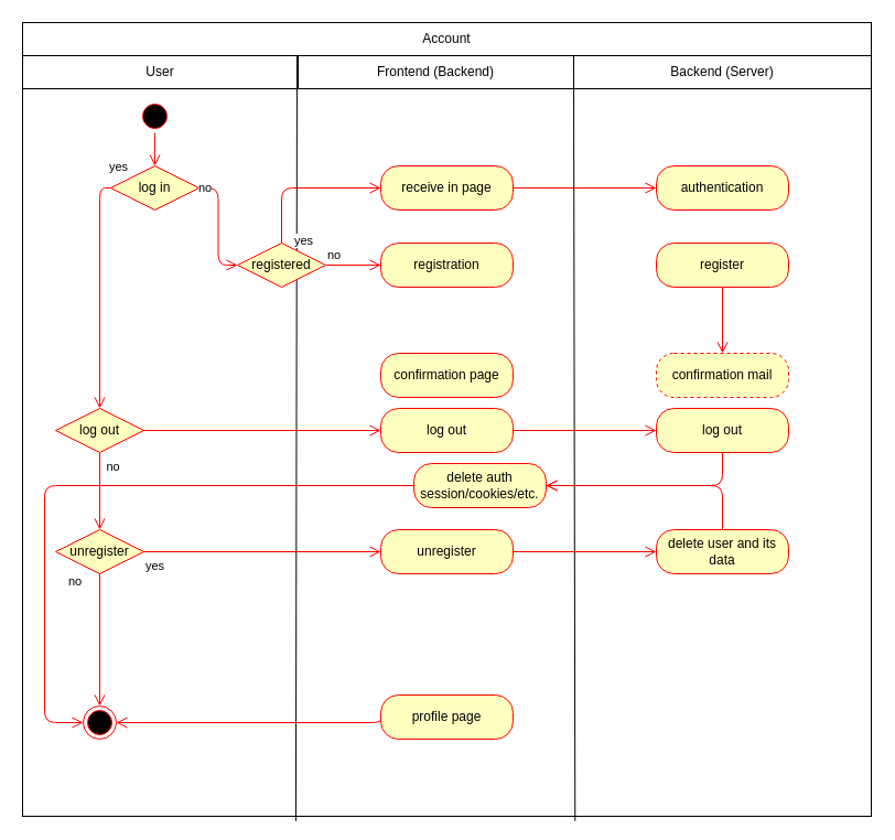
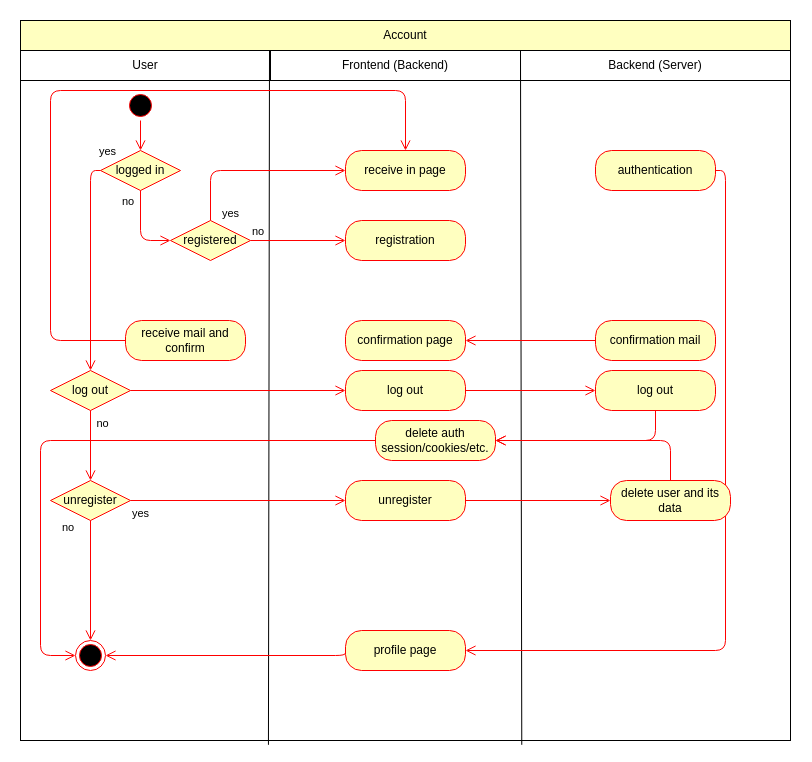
- <mxCell id="3" value="Account" style="rounded=0;whiteSpace=wrap;html=1;" vertex="1" parent="1"><mxGeometry x="20" y="20" width="770" height="30" as="geometry" /></mxCell>
+ <mxCell id="3" value="Account" style="rounded=0;whiteSpace=wrap;html=1;fillColor=#ffffc0;" vertex="1" parent="1"><mxGeometry x="20" y="20" width="770" height="30" as="geometry" /></mxCell>
+ <mxCell id="29" value="" style="edgeStyle=orthogonalEdgeStyle;html=1;verticalAlign=bottom;endArrow=open;endSize=8;strokeColor=#ff0000;entryX=0.5;entryY=0;entryDx=0;entryDy=0;exitX=0;exitY=0.5;exitDx=0;exitDy=0;" edge="1" source="28" parent="1" target="11"><mxGeometry relative="1" as="geometry"><mxPoint x="180" y="420" as="targetPoint" /><Array as="points"><mxPoint x="50" y="340" /><mxPoint x="50" y="90" /><mxPoint x="405" y="90" /></Array></mxGeometry></mxCell>
- <mxCell id="13" value="log in" style="rhombus;whiteSpace=wrap;html=1;fillColor=#ffffc0;strokeColor=#ff0000;" vertex="1" parent="1"><mxGeometry x="100" y="150" width="80" height="40" as="geometry" /></mxCell>
+ <mxCell id="13" value="logged in" style="rhombus;whiteSpace=wrap;html=1;fillColor=#ffffc0;strokeColor=#ff0000;" vertex="1" parent="1"><mxGeometry x="100" y="150" width="80" height="40" as="geometry" /></mxCell>
- <mxCell id="12" value="" style="edgeStyle=orthogonalEdgeStyle;html=1;verticalAlign=bottom;endArrow=open;endSize=8;strokeColor=#ff0000;entryX=0;entryY=0.5;entryDx=0;entryDy=0;" edge="1" source="11" parent="1" target="16"><mxGeometry relative="1" as="geometry"><mxPoint x="145" y="280" as="targetPoint" /></mxGeometry></mxCell>
- <mxCell id="20" value="registered" style="rhombus;whiteSpace=wrap;html=1;fillColor=#ffffc0;strokeColor=#ff0000;" vertex="1" parent="1"><mxGeometry x="215" y="220" width="80" height="40" as="geometry" /></mxCell>
+ <mxCell id="20" value="registered" style="rhombus;whiteSpace=wrap;html=1;fillColor=#ffffc0;strokeColor=#ff0000;" vertex="1" parent="1"><mxGeometry x="170" y="220" width="80" height="40" as="geometry" /></mxCell>
- <mxCell id="23" value="register" style="rounded=1;whiteSpace=wrap;html=1;arcSize=40;fontColor=#000000;fillColor=#ffffc0;strokeColor=#ff0000;" vertex="1" parent="1"><mxGeometry x="595" y="220" width="120" height="40" as="geometry" /></mxCell>
- <mxCell id="24" value="" style="edgeStyle=orthogonalEdgeStyle;html=1;verticalAlign=bottom;endArrow=open;endSize=8;strokeColor=#ff0000;entryX=0.5;entryY=0;entryDx=0;entryDy=0;" edge="1" source="23" parent="1" target="25"><mxGeometry relative="1" as="geometry"><mxPoint x="655" y="320" as="targetPoint" /></mxGeometry></mxCell>
+ <mxCell id="28" value="receive mail and confirm" style="rounded=1;whiteSpace=wrap;html=1;arcSize=40;fontColor=#000000;fillColor=#ffffc0;strokeColor=#ff0000;" vertex="1" parent="1"><mxGeometry x="125" y="320" width="120" height="40" as="geometry" /></mxCell>
+ <mxCell id="26" value="" style="edgeStyle=orthogonalEdgeStyle;html=1;verticalAlign=bottom;endArrow=open;endSize=8;strokeColor=#ff0000;exitX=0;exitY=0.5;exitDx=0;exitDy=0;entryX=1;entryY=0.5;entryDx=0;entryDy=0;" edge="1" source="25" parent="1" target="27"><mxGeometry relative="1" as="geometry"><mxPoint x="655" y="420" as="targetPoint" /></mxGeometry></mxCell>
- <mxCell id="25" value="confirmation mail" style="rounded=1;whiteSpace=wrap;html=1;arcSize=40;fontColor=#000000;fillColor=#ffffc0;strokeColor=#ff0000;dashed=1;" vertex="1" parent="1"><mxGeometry x="595" y="320" width="120" height="40" as="geometry" /></mxCell>
+ <mxCell id="25" value="confirmation mail" style="rounded=1;whiteSpace=wrap;html=1;arcSize=40;fontColor=#000000;fillColor=#ffffc0;strokeColor=#ff0000;" vertex="1" parent="1"><mxGeometry x="595" y="320" width="120" height="40" as="geometry" /></mxCell>
- <mxCell id="46" value="delete user and its data" style="rounded=1;whiteSpace=wrap;html=1;arcSize=40;fontColor=#000000;fillColor=#ffffc0;strokeColor=#ff0000;" vertex="1" parent="1"><mxGeometry x="595" y="480" width="120" height="40" as="geometry" /></mxCell>
+ <mxCell id="46" value="delete user and its data" style="rounded=1;whiteSpace=wrap;html=1;arcSize=40;fontColor=#000000;fillColor=#ffffc0;strokeColor=#ff0000;" vertex="1" parent="1"><mxGeometry x="610" y="480" width="120" height="40" as="geometry" /></mxCell>
+ <mxCell id="17" value="" style="edgeStyle=orthogonalEdgeStyle;html=1;verticalAlign=bottom;endArrow=open;endSize=8;strokeColor=#ff0000;entryX=1;entryY=0.5;entryDx=0;entryDy=0;exitX=1;exitY=0.5;exitDx=0;exitDy=0;" edge="1" source="16" parent="1" target="30"><mxGeometry relative="1" as="geometry"><mxPoint x="655" y="250" as="targetPoint" /></mxGeometry></mxCell>
